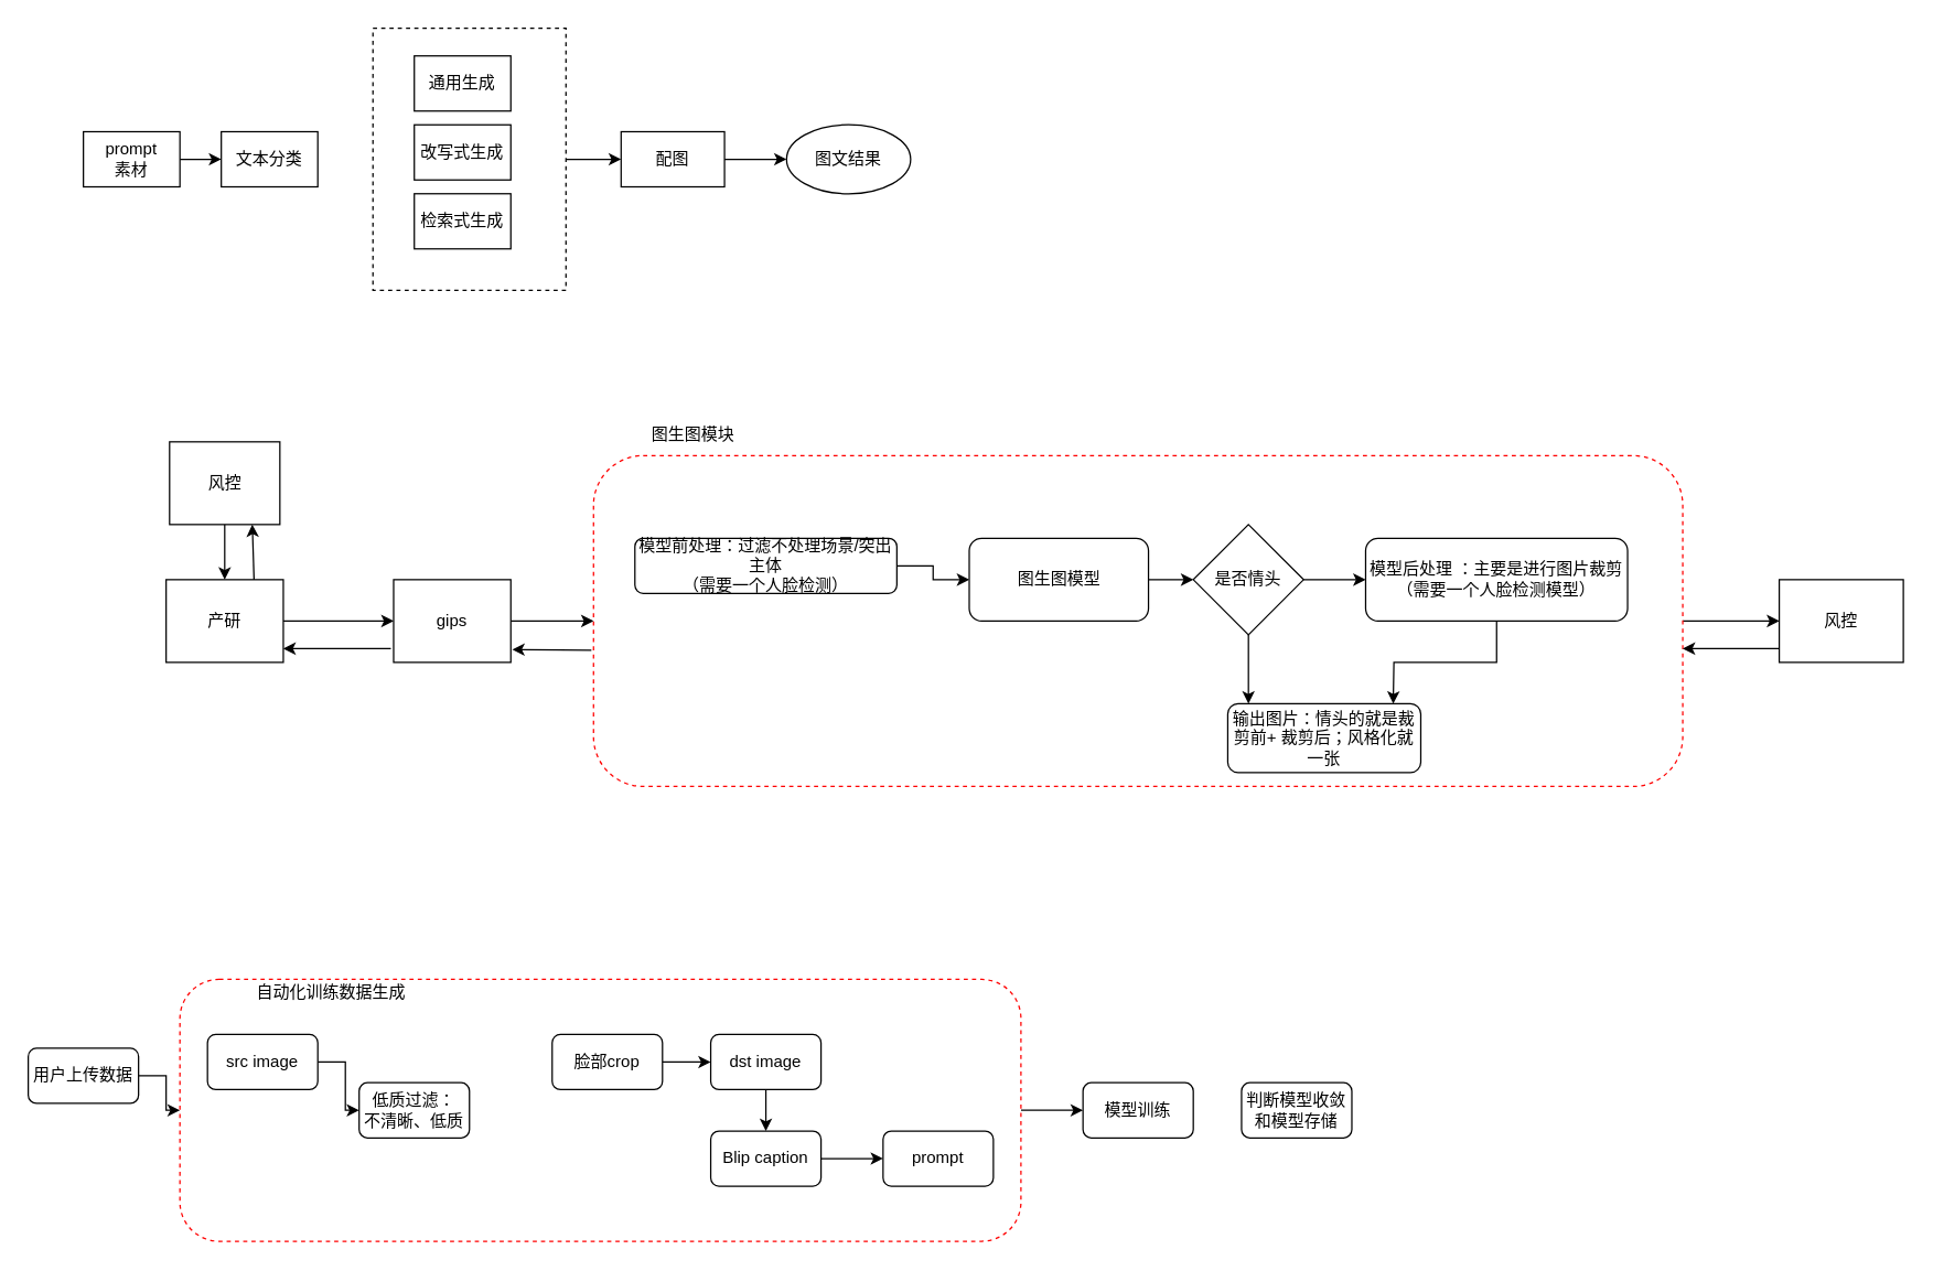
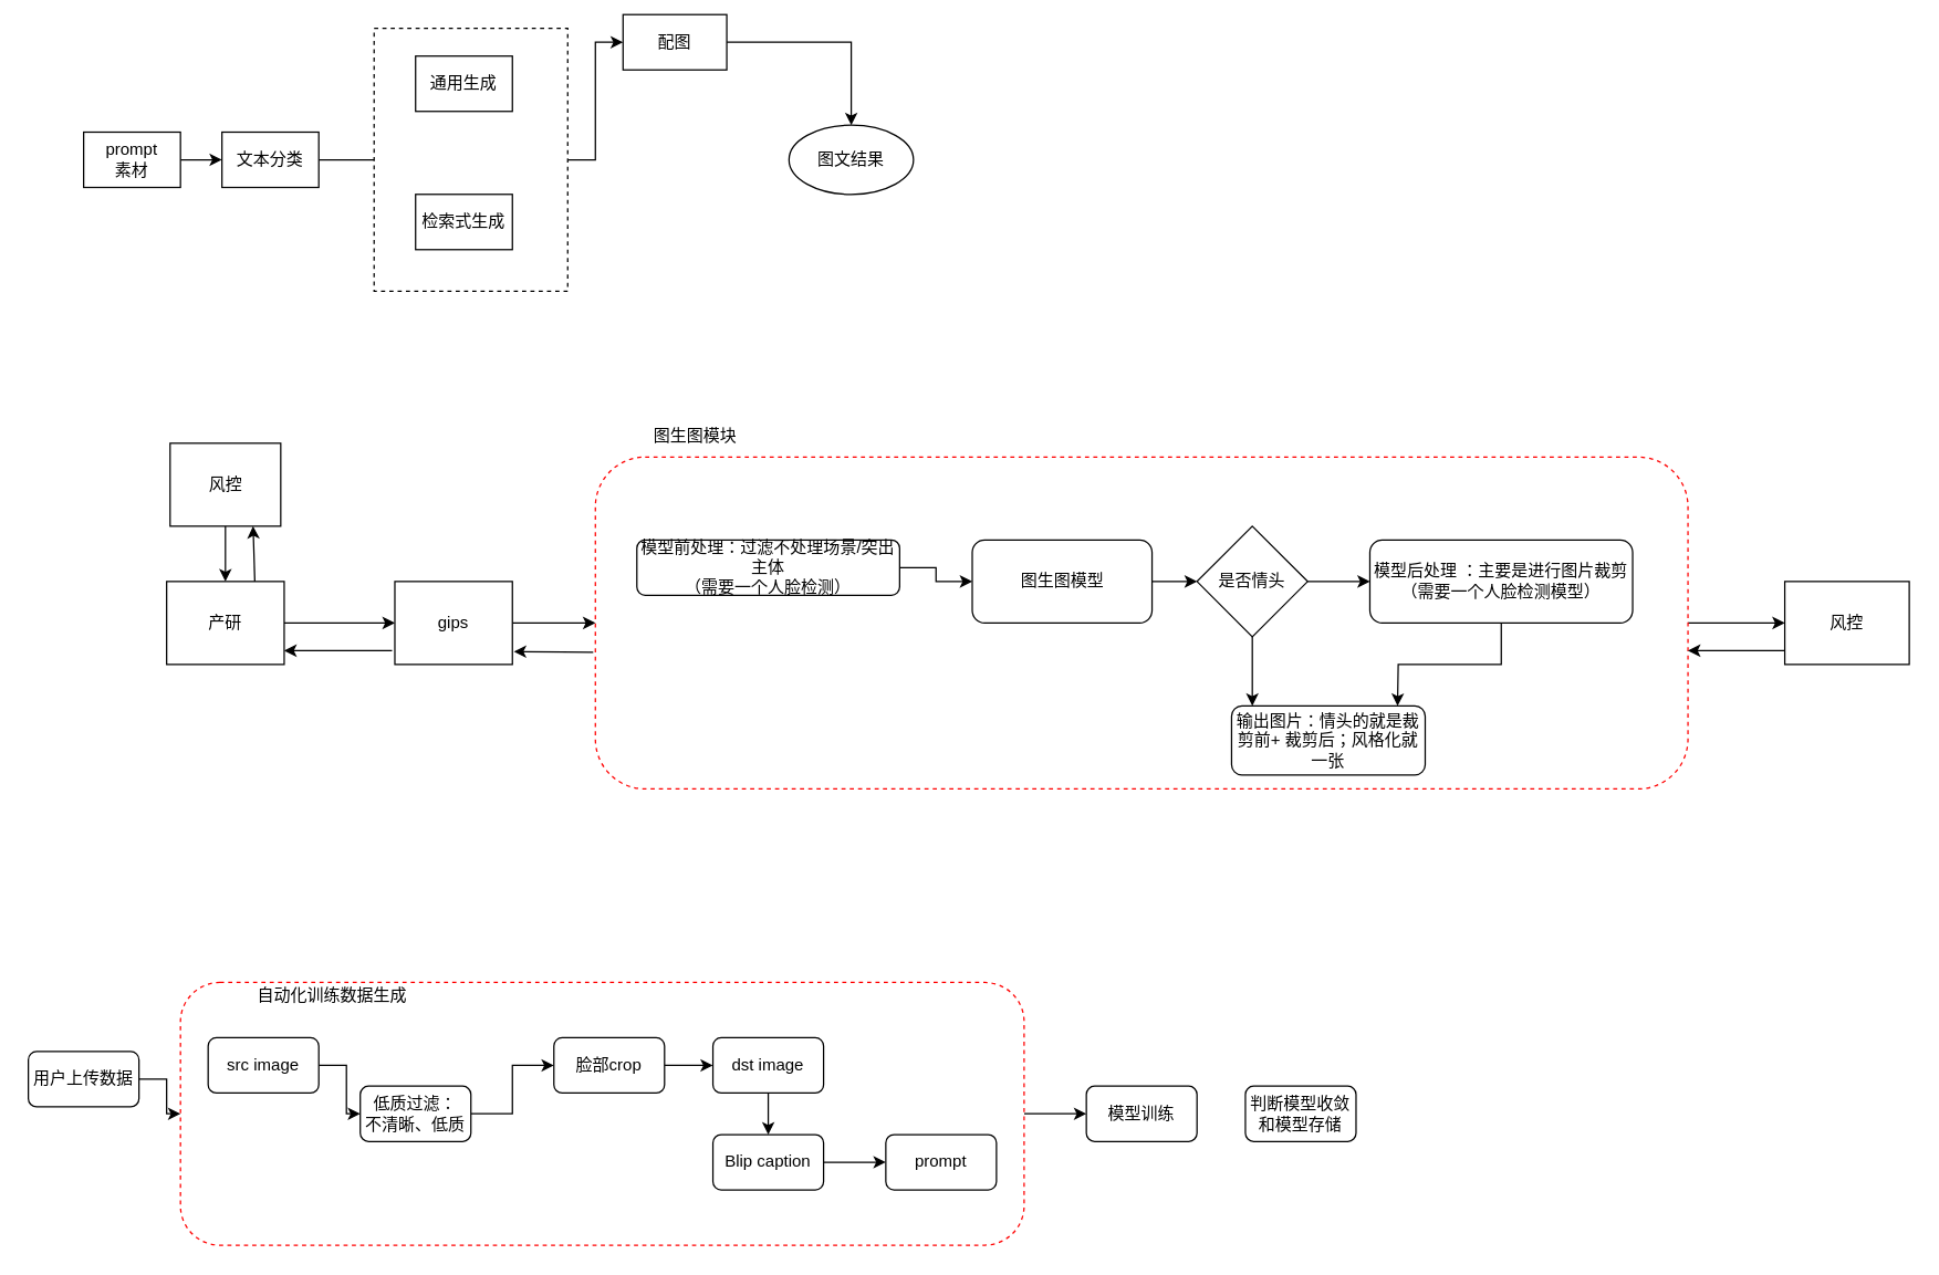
- <mxCell id="13" value="改写式生成" style="rounded=0;whiteSpace=wrap;html=1;" parent="1" vertex="1"><mxGeometry x="300" y="90" width="70" height="40" as="geometry" /></mxCell>
+ <mxCell id="6" value="" style="edgeStyle=orthogonalEdgeStyle;rounded=0;orthogonalLoop=1;jettySize=auto;html=1;" parent="1" source="7" target="14" edge="1"><mxGeometry relative="1" as="geometry" /></mxCell>
- <mxCell id="12" value="配图" style="rounded=0;whiteSpace=wrap;html=1;" parent="1" vertex="1"><mxGeometry x="450" y="95" width="75" height="40" as="geometry" /></mxCell>
+ <mxCell id="12" value="配图" style="rounded=0;whiteSpace=wrap;html=1;" parent="1" vertex="1"><mxGeometry x="450" y="10" width="75" height="40" as="geometry" /></mxCell>
+ <mxCell id="45" value="" style="edgeStyle=orthogonalEdgeStyle;rounded=0;orthogonalLoop=1;jettySize=auto;html=1;" parent="1" source="46" target="48" edge="1"><mxGeometry relative="1" as="geometry" /></mxCell>
